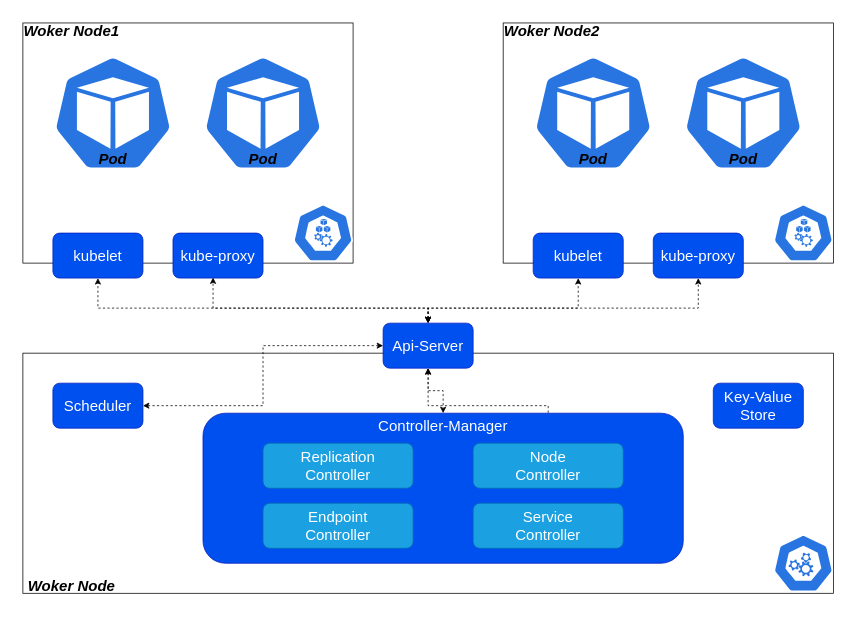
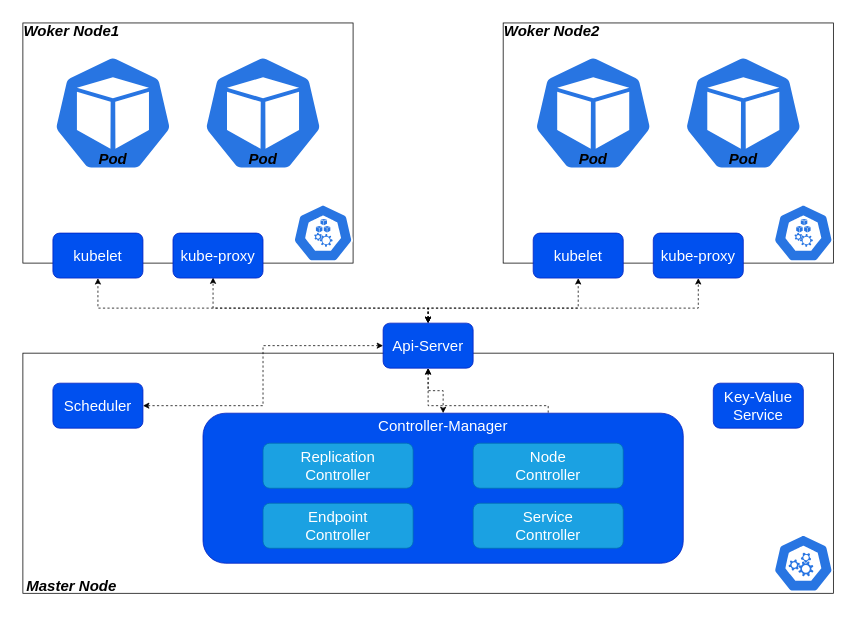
- <mxCell id="14" value="&lt;font style=&quot;font-size: 20px&quot;&gt;Key-Value&lt;br&gt;Store&lt;br&gt;&lt;/font&gt;" style="rounded=1;whiteSpace=wrap;html=1;fillColor=#0050ef;strokeColor=#001DBC;fontColor=#ffffff;" parent="1" vertex="1"><mxGeometry x="950" y="510" width="120" height="60" as="geometry" /></mxCell>
+ <mxCell id="14" value="&lt;font style=&quot;font-size: 20px&quot;&gt;Key-Value&lt;br&gt;Service&lt;br&gt;&lt;/font&gt;" style="rounded=1;whiteSpace=wrap;html=1;fillColor=#0050ef;strokeColor=#001DBC;fontColor=#ffffff;" parent="1" vertex="1"><mxGeometry x="950" y="510" width="120" height="60" as="geometry" /></mxCell>
- <mxCell id="16" value="&lt;b&gt;&lt;font style=&quot;font-size: 20px&quot;&gt;&lt;i&gt;Woker Node&lt;/i&gt;&lt;/font&gt;&lt;/b&gt;" style="text;html=1;strokeColor=none;fillColor=none;align=center;verticalAlign=middle;whiteSpace=wrap;rounded=0;dashed=1;" parent="1" vertex="1"><mxGeometry x="30" y="770" width="130" height="20" as="geometry" /></mxCell>
+ <mxCell id="16" value="&lt;b&gt;&lt;font style=&quot;font-size: 20px&quot;&gt;&lt;i&gt;Master Node&lt;/i&gt;&lt;/font&gt;&lt;/b&gt;" style="text;html=1;strokeColor=none;fillColor=none;align=center;verticalAlign=middle;whiteSpace=wrap;rounded=0;dashed=1;" parent="1" vertex="1"><mxGeometry x="30" y="770" width="130" height="20" as="geometry" /></mxCell>
